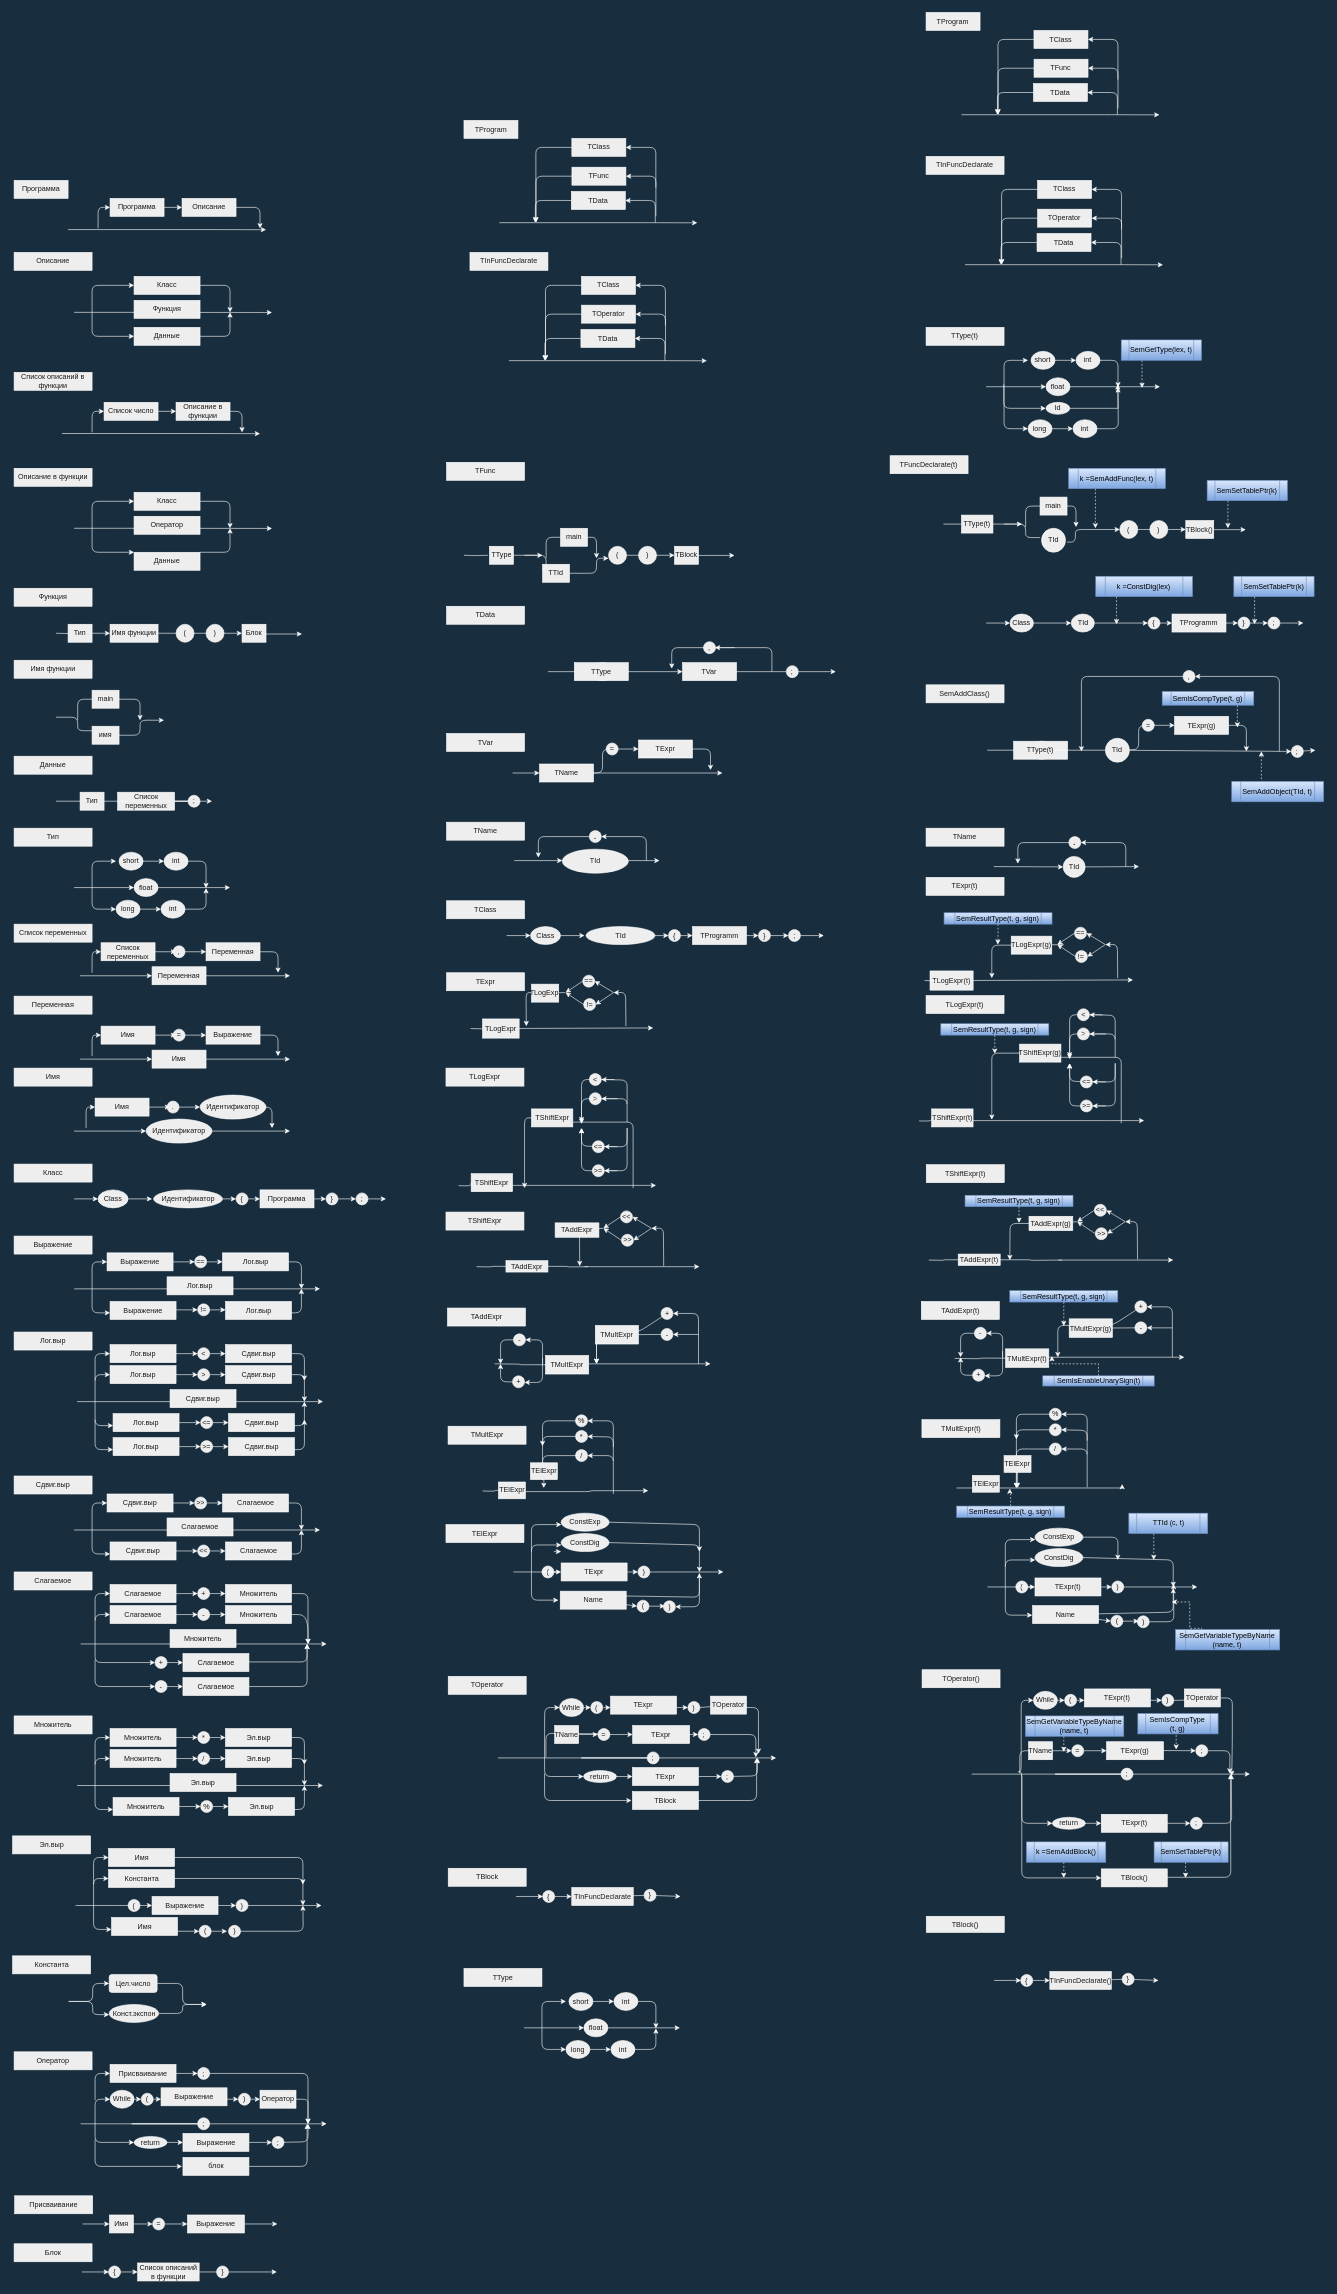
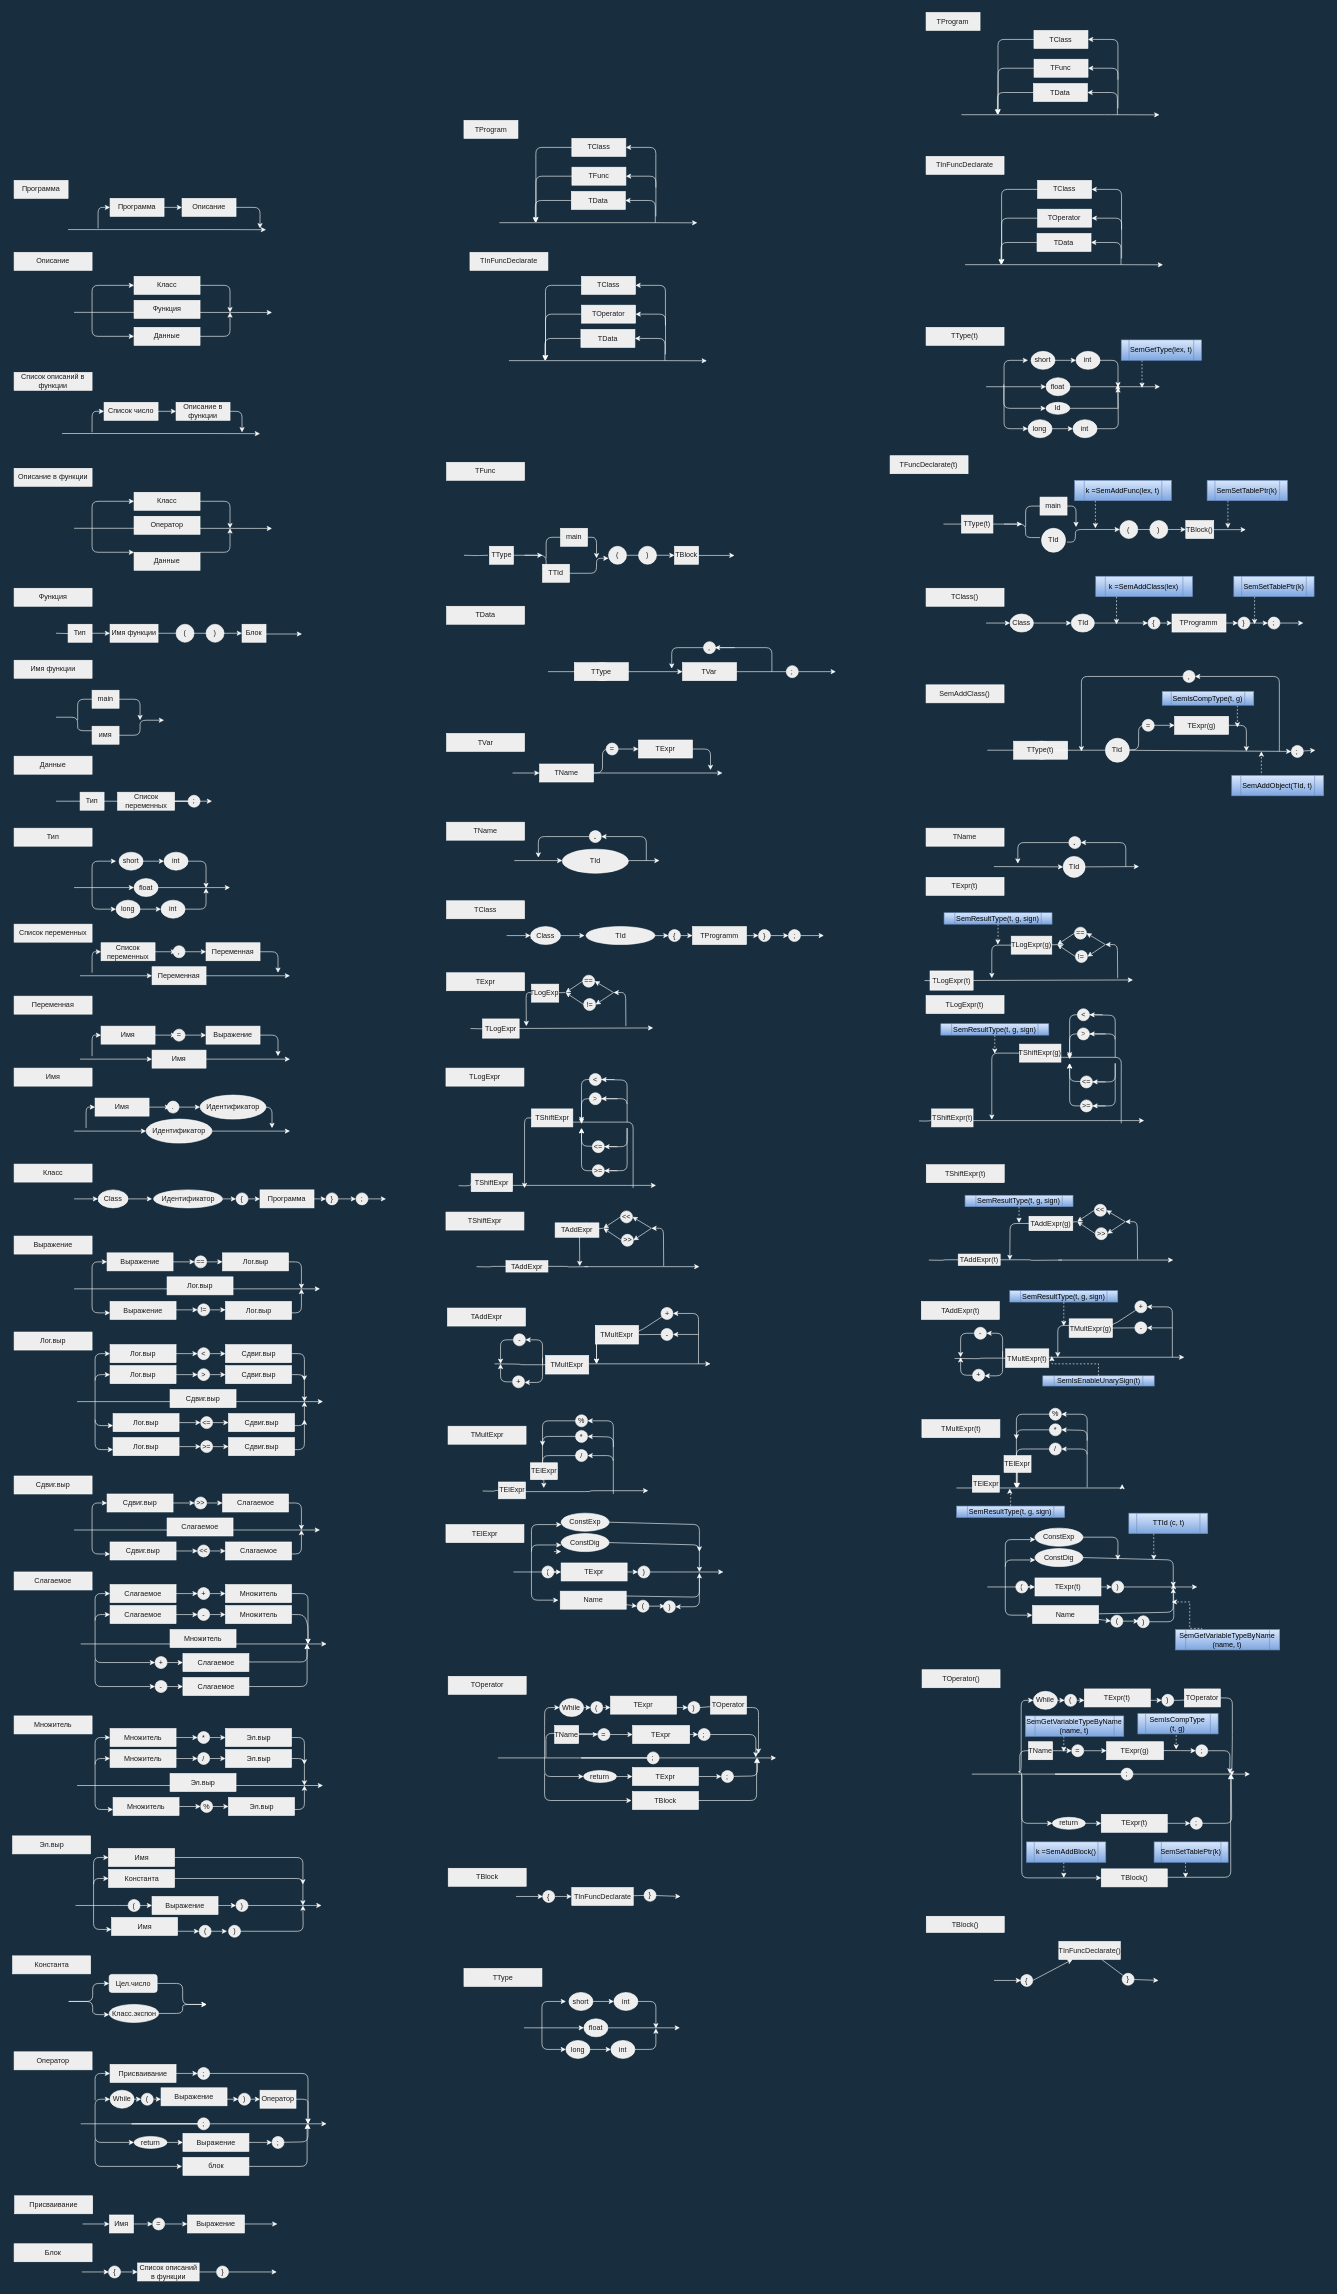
- <mxCell id="801" value="k =SemAddFunc(lex, t)" style="shape=process;whiteSpace=wrap;html=1;backgroundOutline=1;strokeColor=#6c8ebf;fillColor=#dae8fc;gradientColor=#7ea6e0;" vertex="1" parent="1"><mxGeometry x="1781.1" y="780" width="161.31" height="34" as="geometry" /></mxCell>
+ <mxCell id="801" value="k =SemAddFunc(lex, t)" style="shape=process;whiteSpace=wrap;html=1;backgroundOutline=1;strokeColor=#6c8ebf;fillColor=#dae8fc;gradientColor=#7ea6e0;" vertex="1" parent="1"><mxGeometry x="1791.1" y="800" width="161.31" height="34" as="geometry" /></mxCell>
- <mxCell id="805" value="k =ConstDig(lex)" style="shape=process;whiteSpace=wrap;html=1;backgroundOutline=1;strokeColor=#6c8ebf;fillColor=#dae8fc;gradientColor=#7ea6e0;" vertex="1" parent="1"><mxGeometry x="1826.29" y="960" width="161.31" height="34" as="geometry" /></mxCell>
+ <mxCell id="805" value="k =SemAddClass(lex)" style="shape=process;whiteSpace=wrap;html=1;backgroundOutline=1;strokeColor=#6c8ebf;fillColor=#dae8fc;gradientColor=#7ea6e0;" vertex="1" parent="1"><mxGeometry x="1826.29" y="960" width="161.31" height="34" as="geometry" /></mxCell>
+ <mxCell id="584" value="TClass()" style="rounded=0;whiteSpace=wrap;html=1;sketch=0;fontColor=#1A1A1A;strokeColor=#FFFFFF;fillColor=#EEEEEE;" vertex="1" parent="1"><mxGeometry x="1543.41" y="980" width="130" height="30" as="geometry" /></mxCell>
- <mxCell id="785" value="SemAddObject(TId, t)" style="shape=process;whiteSpace=wrap;html=1;backgroundOutline=1;strokeColor=#6c8ebf;fillColor=#dae8fc;gradientColor=#7ea6e0;" vertex="1" parent="1"><mxGeometry x="2053" y="1302" width="153.22" height="34" as="geometry" /></mxCell>
+ <mxCell id="785" value="SemAddObject(TId, t)" style="shape=process;whiteSpace=wrap;html=1;backgroundOutline=1;strokeColor=#6c8ebf;fillColor=#dae8fc;gradientColor=#7ea6e0;" vertex="1" parent="1"><mxGeometry x="2053" y="1292" width="153.22" height="34" as="geometry" /></mxCell>
- <mxCell id="818" value="TInFuncDeclarate()" style="rounded=0;whiteSpace=wrap;html=1;sketch=0;fontColor=#1A1A1A;strokeColor=#FFFFFF;fillColor=#EEEEEE;" vertex="1" parent="1"><mxGeometry x="1749.75" y="3286" width="102.5" height="30" as="geometry" /></mxCell>
+ <mxCell id="818" value="TInFuncDeclarate()" style="rounded=0;whiteSpace=wrap;html=1;sketch=0;fontColor=#1A1A1A;strokeColor=#FFFFFF;fillColor=#EEEEEE;" vertex="1" parent="1"><mxGeometry x="1764.75" y="3236" width="102.5" height="30" as="geometry" /></mxCell>
- <mxCell id="267" value="Конст.экспон" style="ellipse;whiteSpace=wrap;html=1;rounded=0;sketch=0;fontColor=#1A1A1A;strokeColor=#FFFFFF;fillColor=#EEEEEE;" parent="1" vertex="1"><mxGeometry x="181.5" y="3341" width="82.5" height="30" as="geometry" /></mxCell>
+ <mxCell id="267" value="Класс.экспон" style="ellipse;whiteSpace=wrap;html=1;rounded=0;sketch=0;fontColor=#1A1A1A;strokeColor=#FFFFFF;fillColor=#EEEEEE;" parent="1" vertex="1"><mxGeometry x="181.5" y="3341" width="82.5" height="30" as="geometry" /></mxCell>
